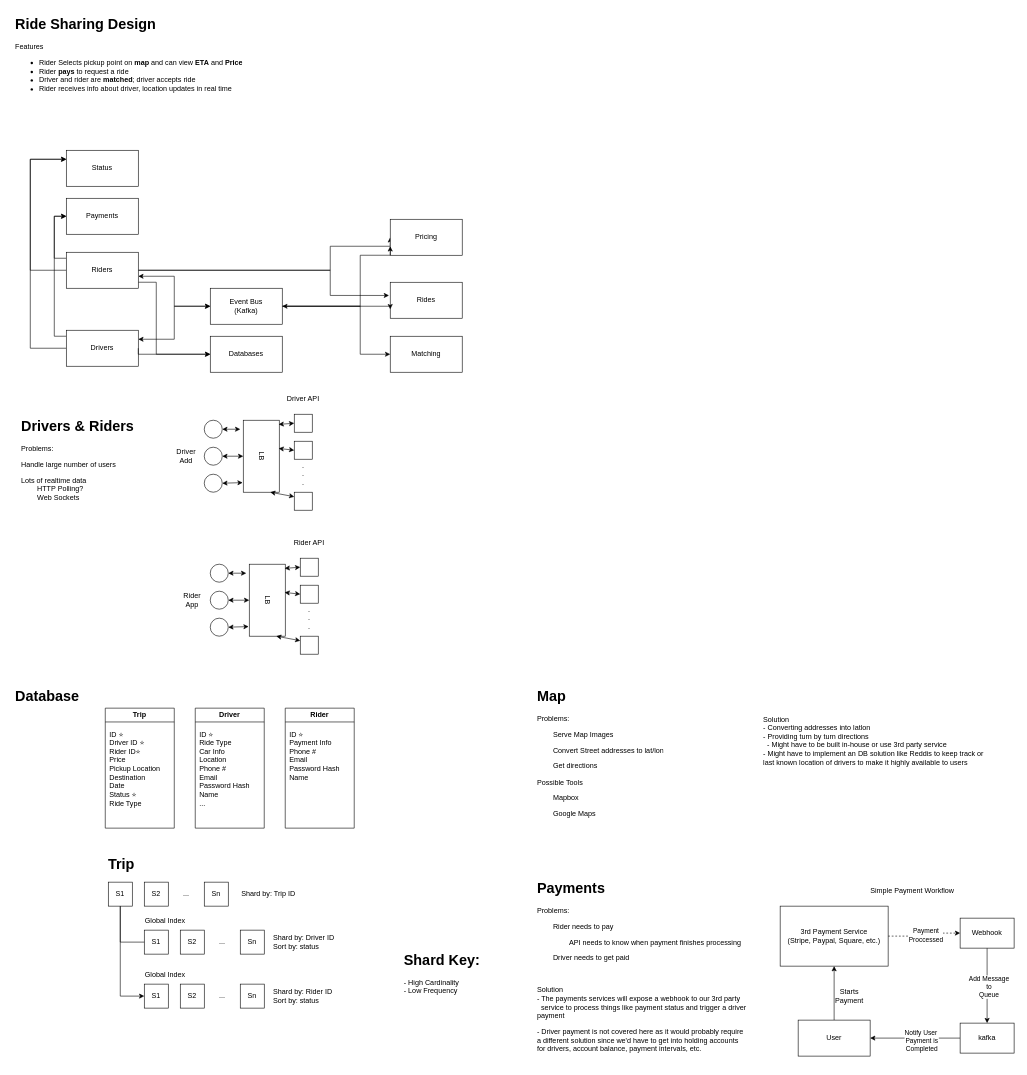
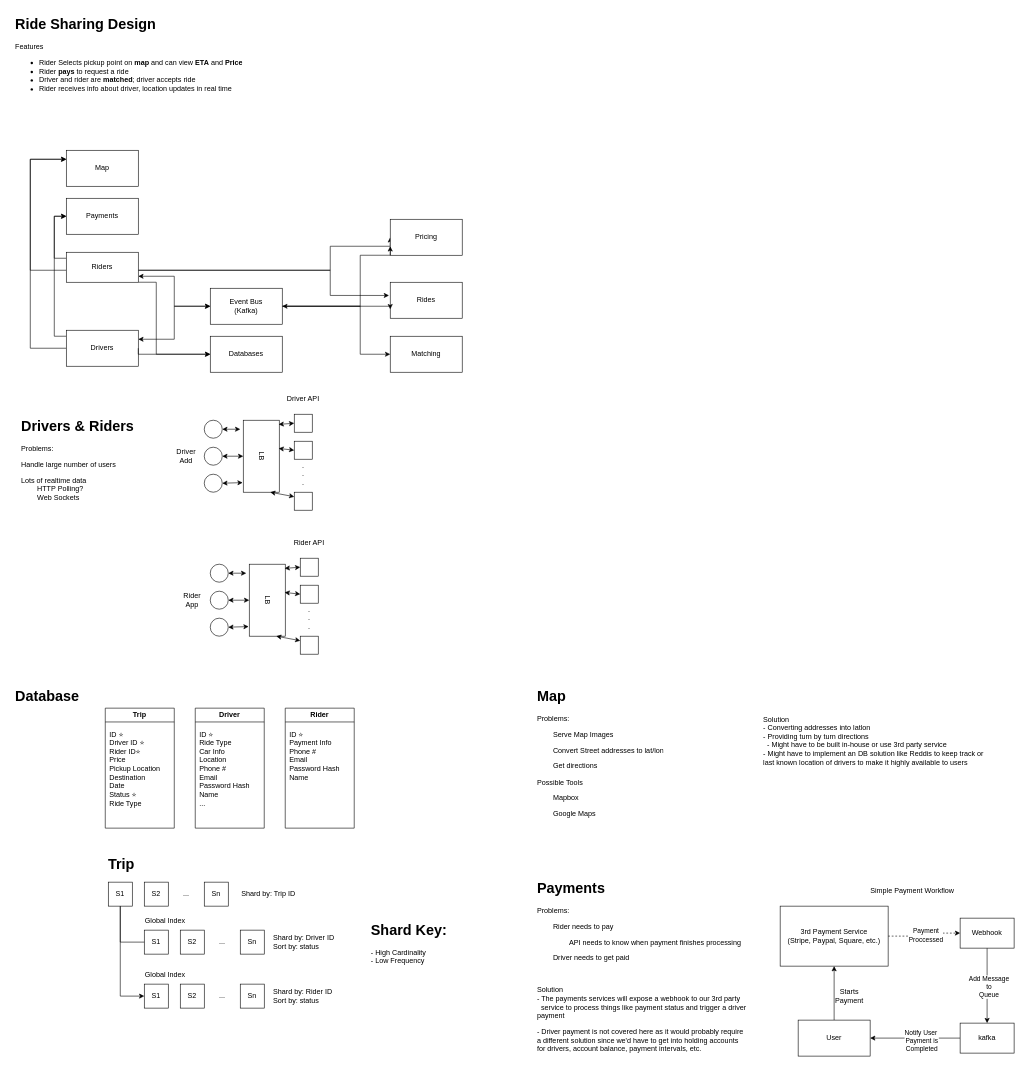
- <mxCell id="13" value="Status" style="rounded=0;whiteSpace=wrap;html=1;" vertex="1" parent="1"><mxGeometry x="110" y="250" width="120" height="60" as="geometry" /></mxCell>
+ <mxCell id="13" value="Map" style="rounded=0;whiteSpace=wrap;html=1;" vertex="1" parent="1"><mxGeometry x="110" y="250" width="120" height="60" as="geometry" /></mxCell>
- <mxCell id="8" value="Riders" style="rounded=0;whiteSpace=wrap;html=1;" vertex="1" parent="1"><mxGeometry x="110" y="420" width="120" height="60" as="geometry" /></mxCell>
+ <mxCell id="8" value="Riders" style="rounded=0;whiteSpace=wrap;html=1;" vertex="1" parent="1"><mxGeometry x="110" y="420" width="120" height="50" as="geometry" /></mxCell>
- <mxCell id="84" value="&lt;h1&gt;Shard Key:&lt;/h1&gt;&lt;div&gt;- High Cardinality&lt;/div&gt;&lt;div&gt;- Low Frequency&lt;/div&gt;" style="text;html=1;strokeColor=none;fillColor=none;spacing=5;spacingTop=-20;whiteSpace=wrap;overflow=hidden;rounded=0;" vertex="1" parent="1"><mxGeometry x="667.5" y="1580" width="190" height="120" as="geometry" /></mxCell>
+ <mxCell id="84" value="&lt;h1&gt;Shard Key:&lt;/h1&gt;&lt;div&gt;- High Cardinality&lt;/div&gt;&lt;div&gt;- Low Frequency&lt;/div&gt;" style="text;html=1;strokeColor=none;fillColor=none;spacing=5;spacingTop=-20;whiteSpace=wrap;overflow=hidden;rounded=0;" vertex="1" parent="1"><mxGeometry x="612.5" y="1530" width="190" height="120" as="geometry" /></mxCell>
